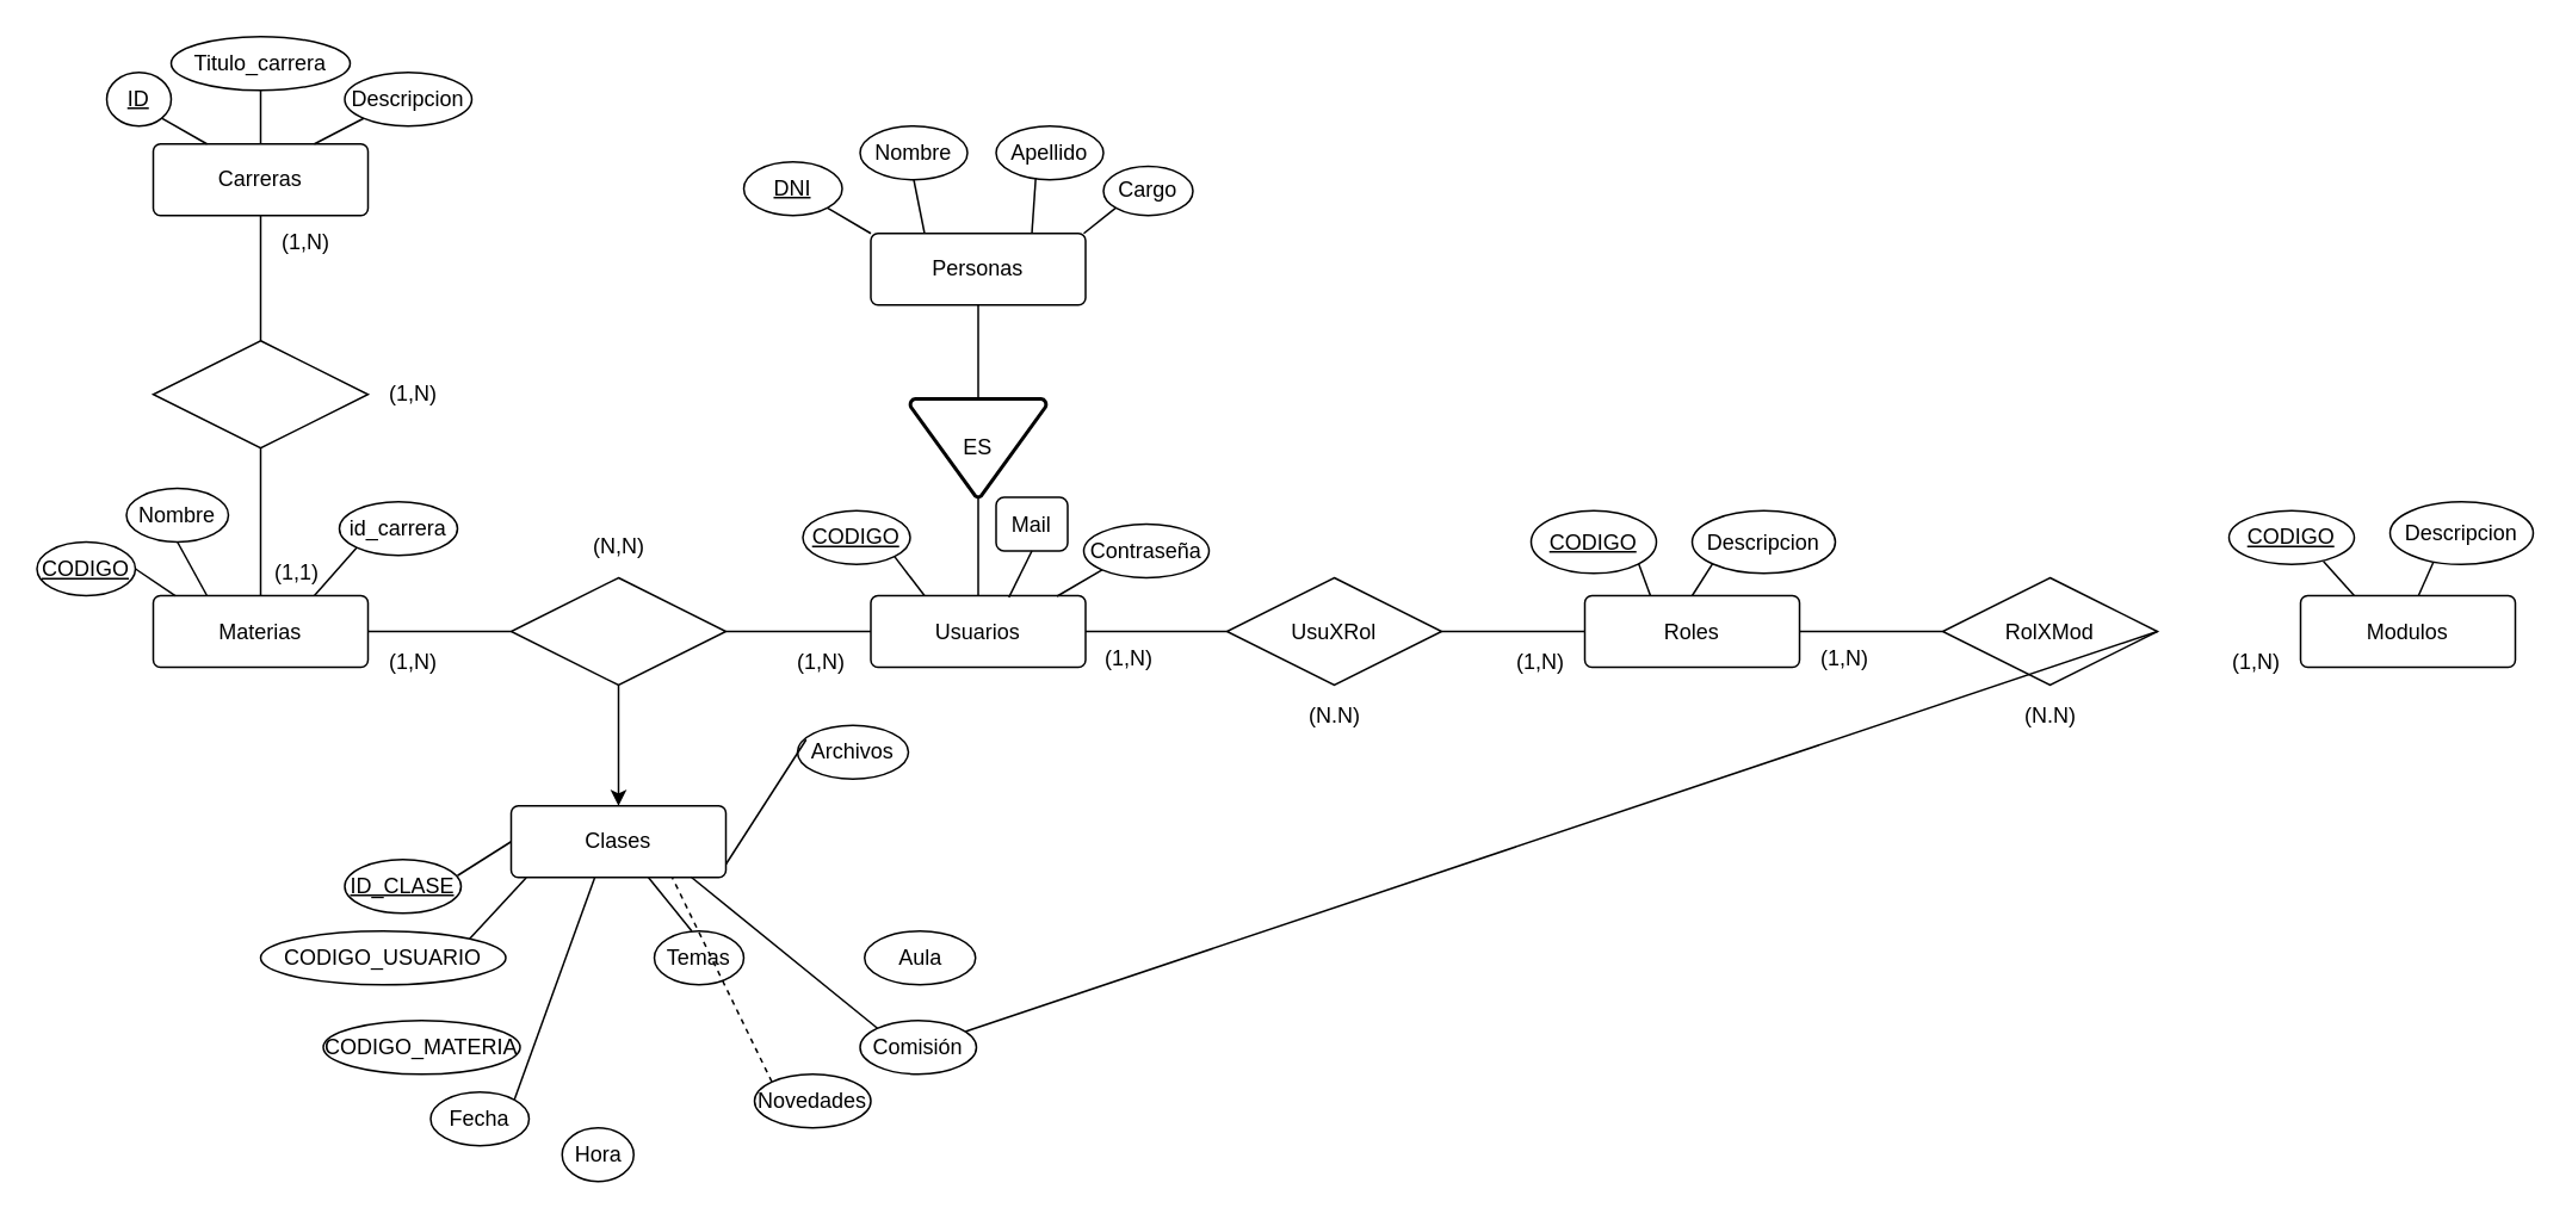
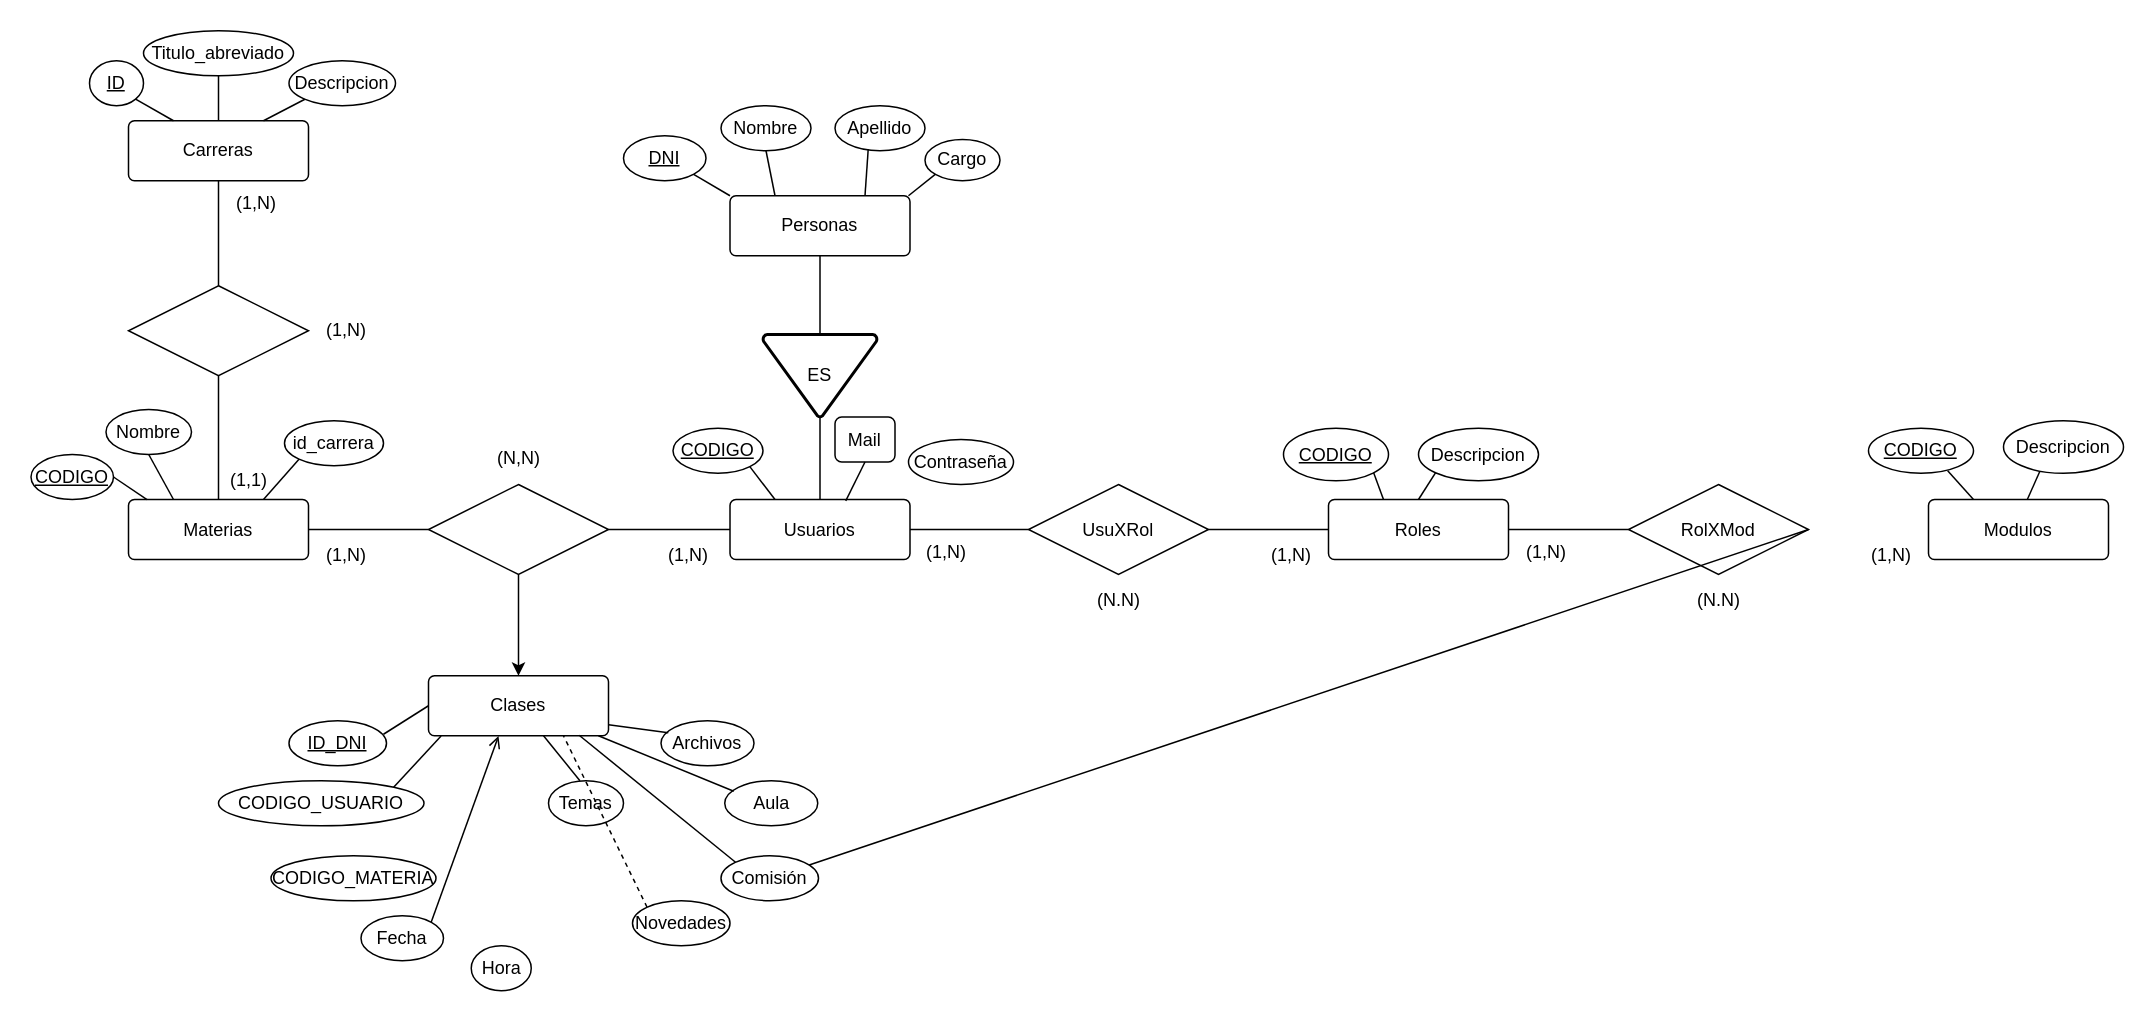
- <mxCell id="27" value="Titulo_carrera" style="ellipse;whiteSpace=wrap;html=1;align=center;" parent="1" vertex="1"><mxGeometry x="95" y="20" width="100" height="30" as="geometry" /></mxCell>
+ <mxCell id="27" value="Titulo_abreviado" style="ellipse;whiteSpace=wrap;html=1;align=center;" parent="1" vertex="1"><mxGeometry x="95" y="20" width="100" height="30" as="geometry" /></mxCell>
- <mxCell id="66" value="" style="endArrow=none;html=1;rounded=0;exitX=0;exitY=1;exitDx=0;exitDy=0;entryX=0.867;entryY=0.008;entryDx=0;entryDy=0;entryPerimeter=0;" parent="1" source="13" target="4" edge="1"><mxGeometry relative="1" as="geometry"><mxPoint x="582" y="301" as="sourcePoint" /><mxPoint x="573" y="343" as="targetPoint" /></mxGeometry></mxCell>
- <mxCell id="85" value="Archivos" style="ellipse;whiteSpace=wrap;html=1;align=center;" parent="1" vertex="1"><mxGeometry x="445" y="405" width="62" height="30" as="geometry" /></mxCell>
+ <mxCell id="85" value="Archivos" style="ellipse;whiteSpace=wrap;html=1;align=center;" parent="1" vertex="1"><mxGeometry x="440" y="480" width="62" height="30" as="geometry" /></mxCell>
- <mxCell id="72" value="" style="endArrow=none;html=1;rounded=0;exitX=1;exitY=0;exitDx=0;exitDy=0;entryX=0.389;entryY=1.004;entryDx=0;entryDy=0;entryPerimeter=0;" parent="1" source="19" target="7" edge="1"><mxGeometry relative="1" as="geometry"><mxPoint x="298" y="544" as="sourcePoint" /><mxPoint x="325" y="500" as="targetPoint" /></mxGeometry></mxCell>
+ <mxCell id="72" value="" style="endArrow=open;html=1;rounded=0;exitX=1;exitY=0;exitDx=0;exitDy=0;entryX=0.389;entryY=1.004;entryDx=0;entryDy=0;entryPerimeter=0;" parent="1" source="19" target="7" edge="1"><mxGeometry relative="1" as="geometry"><mxPoint x="298" y="544" as="sourcePoint" /><mxPoint x="325" y="500" as="targetPoint" /></mxGeometry></mxCell>
- <mxCell id="87" value="ID_CLASE" style="ellipse;whiteSpace=wrap;html=1;align=center;fontStyle=4" parent="1" vertex="1"><mxGeometry x="192" y="480" width="65" height="30" as="geometry" /></mxCell>
+ <mxCell id="87" value="ID_DNI" style="ellipse;whiteSpace=wrap;html=1;align=center;fontStyle=4" parent="1" vertex="1"><mxGeometry x="192" y="480" width="65" height="30" as="geometry" /></mxCell>
+ <mxCell id="83" value="" style="endArrow=none;html=1;rounded=0;exitX=0.097;exitY=0.233;exitDx=0;exitDy=0;entryX=0.944;entryY=1;entryDx=0;entryDy=0;entryPerimeter=0;exitPerimeter=0;" parent="1" source="82" target="7" edge="1"><mxGeometry relative="1" as="geometry"><mxPoint x="424" y="514" as="sourcePoint" /><mxPoint x="402" y="500" as="targetPoint" /></mxGeometry></mxCell>
